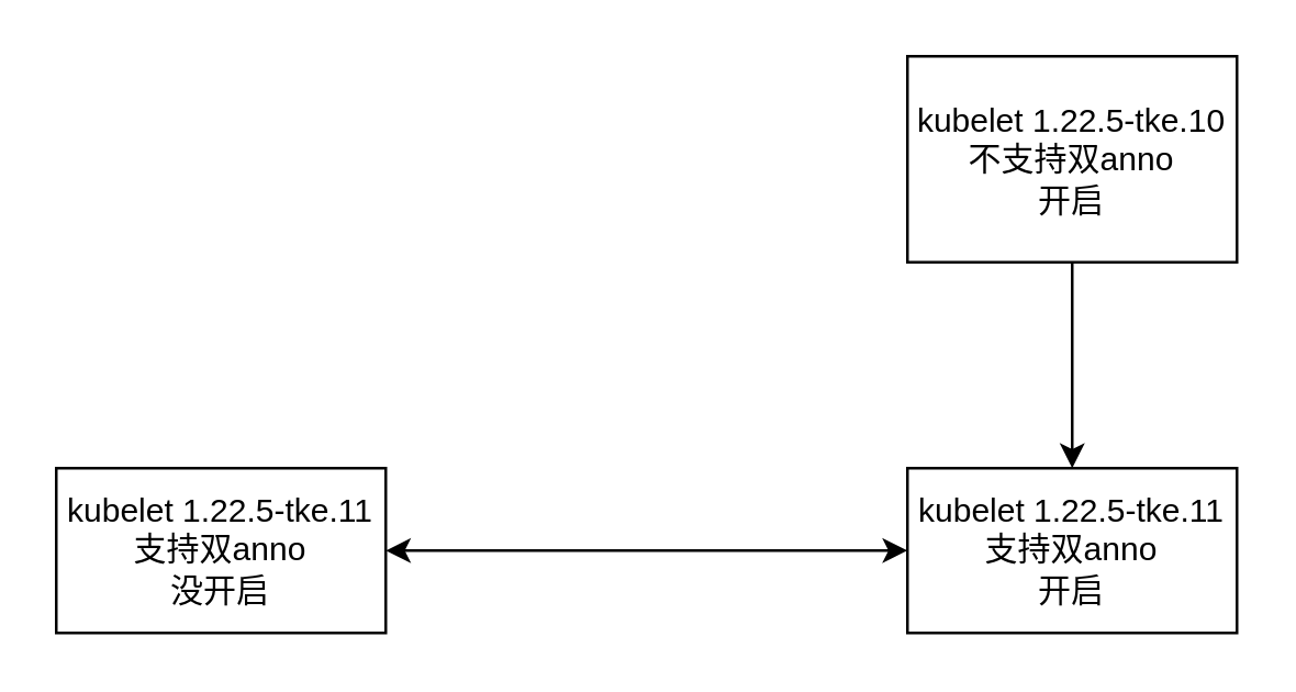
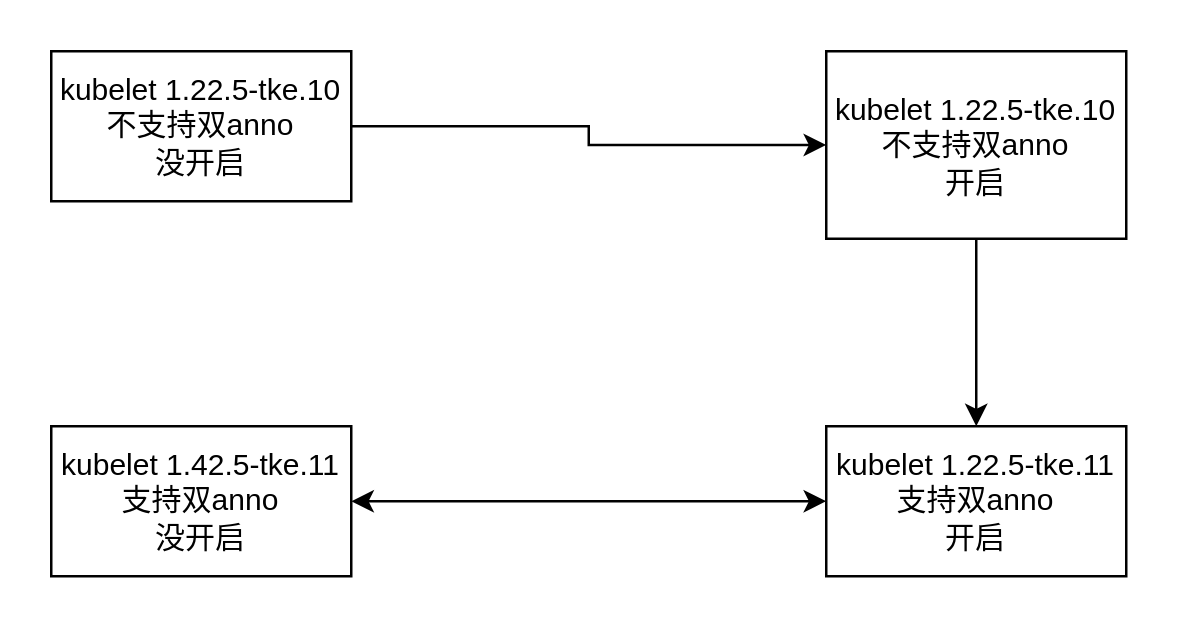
+ <mxCell id="3" value="kubelet 1.22.5-tke.10&lt;br&gt;不支持双anno&lt;br&gt;没开启" style="rounded=0;whiteSpace=wrap;html=1;" vertex="1" parent="1"><mxGeometry x="20" y="20" width="120" height="60" as="geometry" /></mxCell>
+ <mxCell id="2" style="edgeStyle=orthogonalEdgeStyle;rounded=0;orthogonalLoop=1;jettySize=auto;html=1;exitX=1;exitY=0.5;exitDx=0;exitDy=0;entryX=0;entryY=0.5;entryDx=0;entryDy=0;" edge="1" parent="1" source="3" target="5"><mxGeometry relative="1" as="geometry" /></mxCell>
- <mxCell id="6" value="kubelet 1.22.5-tke.11&lt;br&gt;支持双anno&lt;br&gt;没开启" style="rounded=0;whiteSpace=wrap;html=1;" vertex="1" parent="1"><mxGeometry x="20" y="170" width="120" height="60" as="geometry" /></mxCell>
+ <mxCell id="6" value="kubelet 1.42.5-tke.11&lt;br&gt;支持双anno&lt;br&gt;没开启" style="rounded=0;whiteSpace=wrap;html=1;" vertex="1" parent="1"><mxGeometry x="20" y="170" width="120" height="60" as="geometry" /></mxCell>
